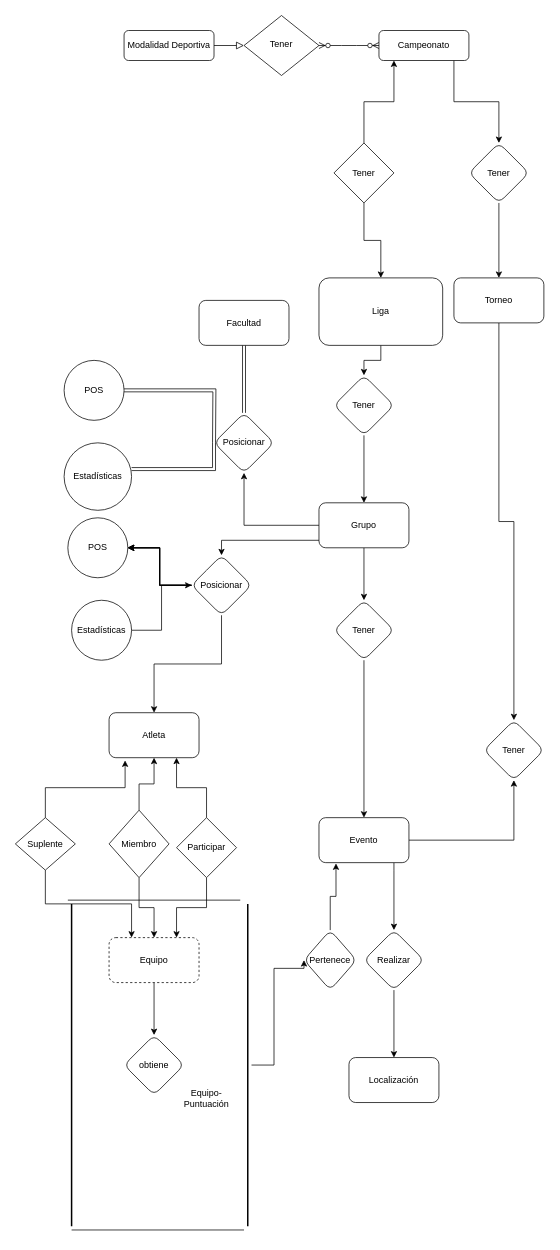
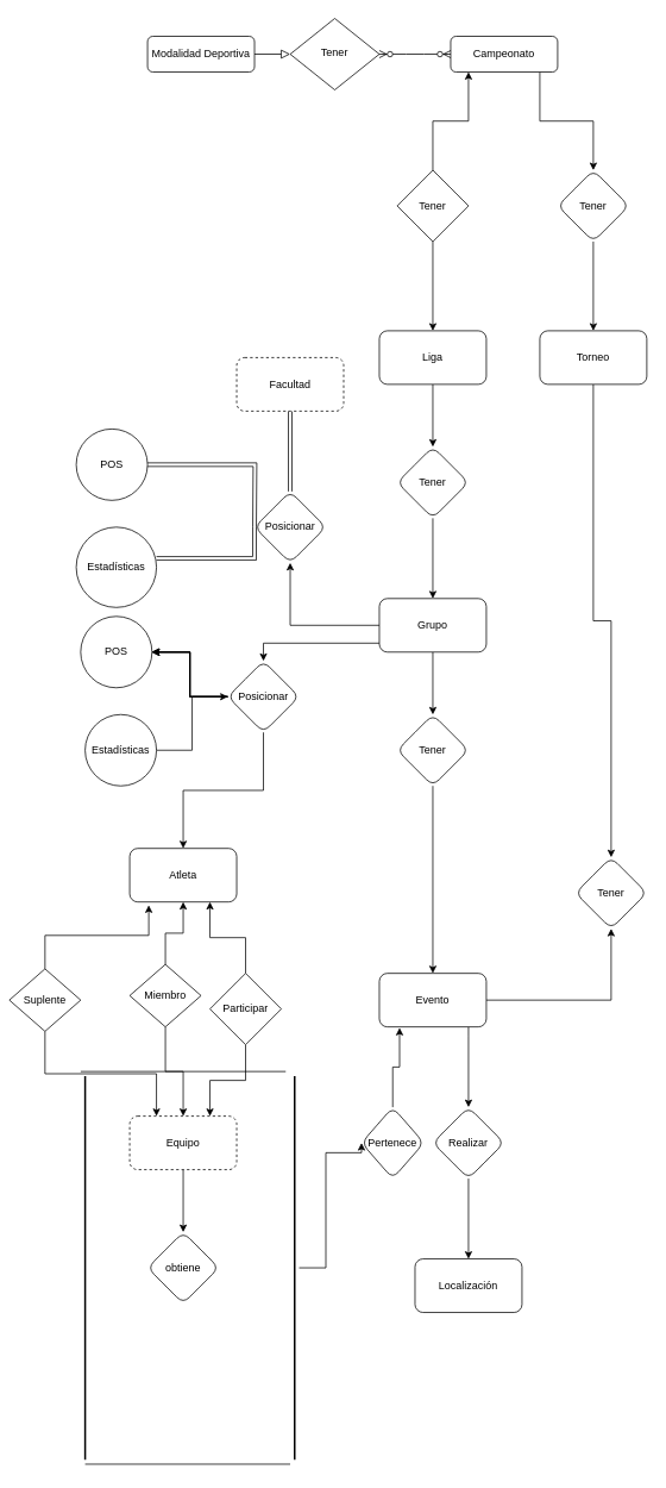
- <mxCell id="8" value="Liga" style="whiteSpace=wrap;html=1;rounded=1;glass=0;strokeWidth=1;shadow=0;" parent="1" vertex="1"><mxGeometry x="425" y="370" width="165" height="90" as="geometry" /></mxCell>
+ <mxCell id="8" value="Liga" style="whiteSpace=wrap;html=1;rounded=1;glass=0;strokeWidth=1;shadow=0;" parent="1" vertex="1"><mxGeometry x="425" y="370" width="120" height="60" as="geometry" /></mxCell>
- <mxCell id="45" value="Facultad" style="whiteSpace=wrap;html=1;rounded=1;glass=0;strokeWidth=1;shadow=0;" parent="1" vertex="1"><mxGeometry x="265" y="400" width="120" height="60" as="geometry" /></mxCell>
+ <mxCell id="45" value="Facultad" style="whiteSpace=wrap;html=1;rounded=1;glass=0;strokeWidth=1;shadow=0;dashed=1;" parent="1" vertex="1"><mxGeometry x="265" y="400" width="120" height="60" as="geometry" /></mxCell>
- <mxCell id="68" value="Suplente" style="rhombus;whiteSpace=wrap;html=1;" parent="1" vertex="1"><mxGeometry x="20" y="1090" width="80" height="70" as="geometry" /></mxCell>
+ <mxCell id="68" value="Suplente" style="rhombus;whiteSpace=wrap;html=1;" parent="1" vertex="1"><mxGeometry x="10" y="1085" width="80" height="70" as="geometry" /></mxCell>
- <mxCell id="66" value="Miembro" style="rhombus;whiteSpace=wrap;html=1;" parent="1" vertex="1"><mxGeometry x="145" y="1080" width="80" height="90" as="geometry" /></mxCell>
+ <mxCell id="66" value="Miembro" style="rhombus;whiteSpace=wrap;html=1;" parent="1" vertex="1"><mxGeometry x="145" y="1080" width="80" height="70" as="geometry" /></mxCell>
- <mxCell id="58" value="Equipo-Puntuación" style="text;html=1;strokeColor=none;fillColor=none;align=center;verticalAlign=middle;whiteSpace=wrap;rounded=0;" parent="1" vertex="1"><mxGeometry x="245" y="1450" width="60" height="30" as="geometry" /></mxCell>
